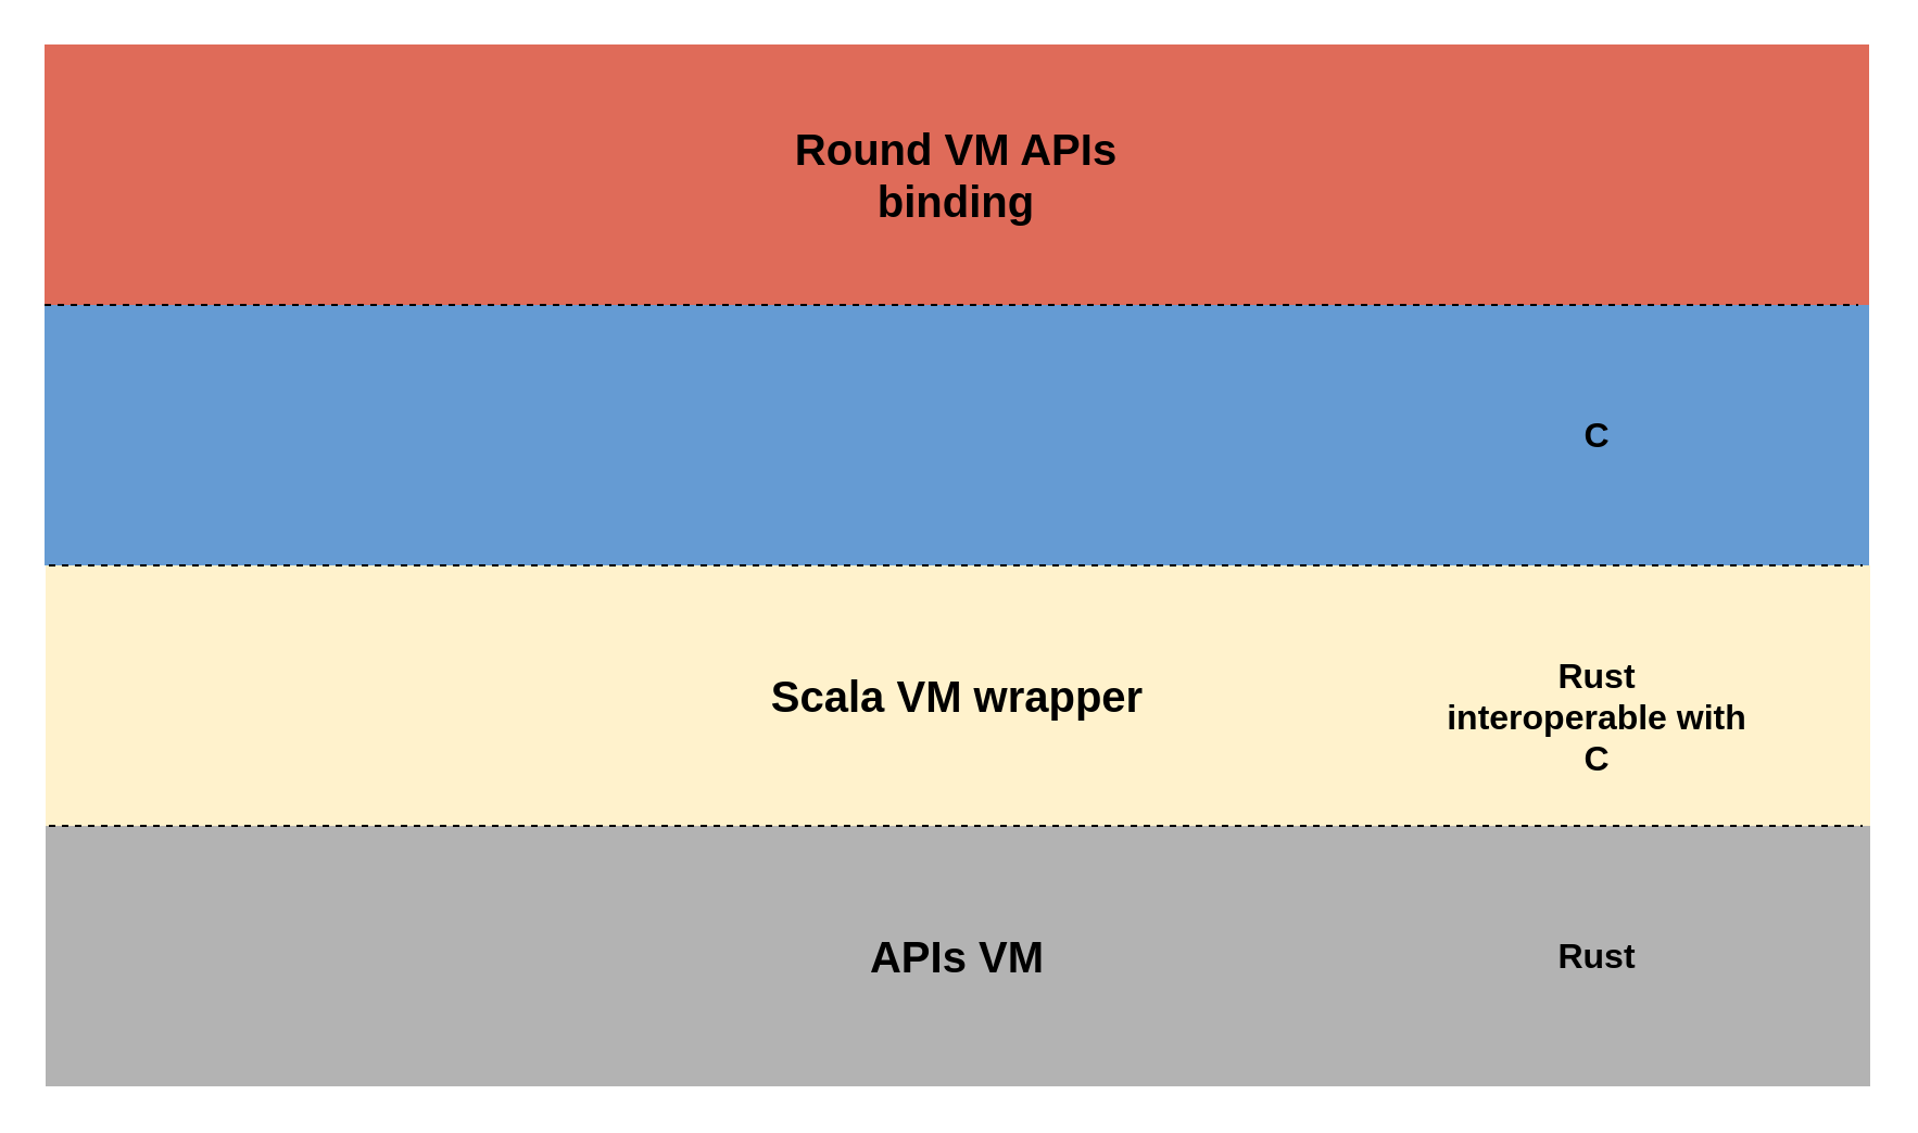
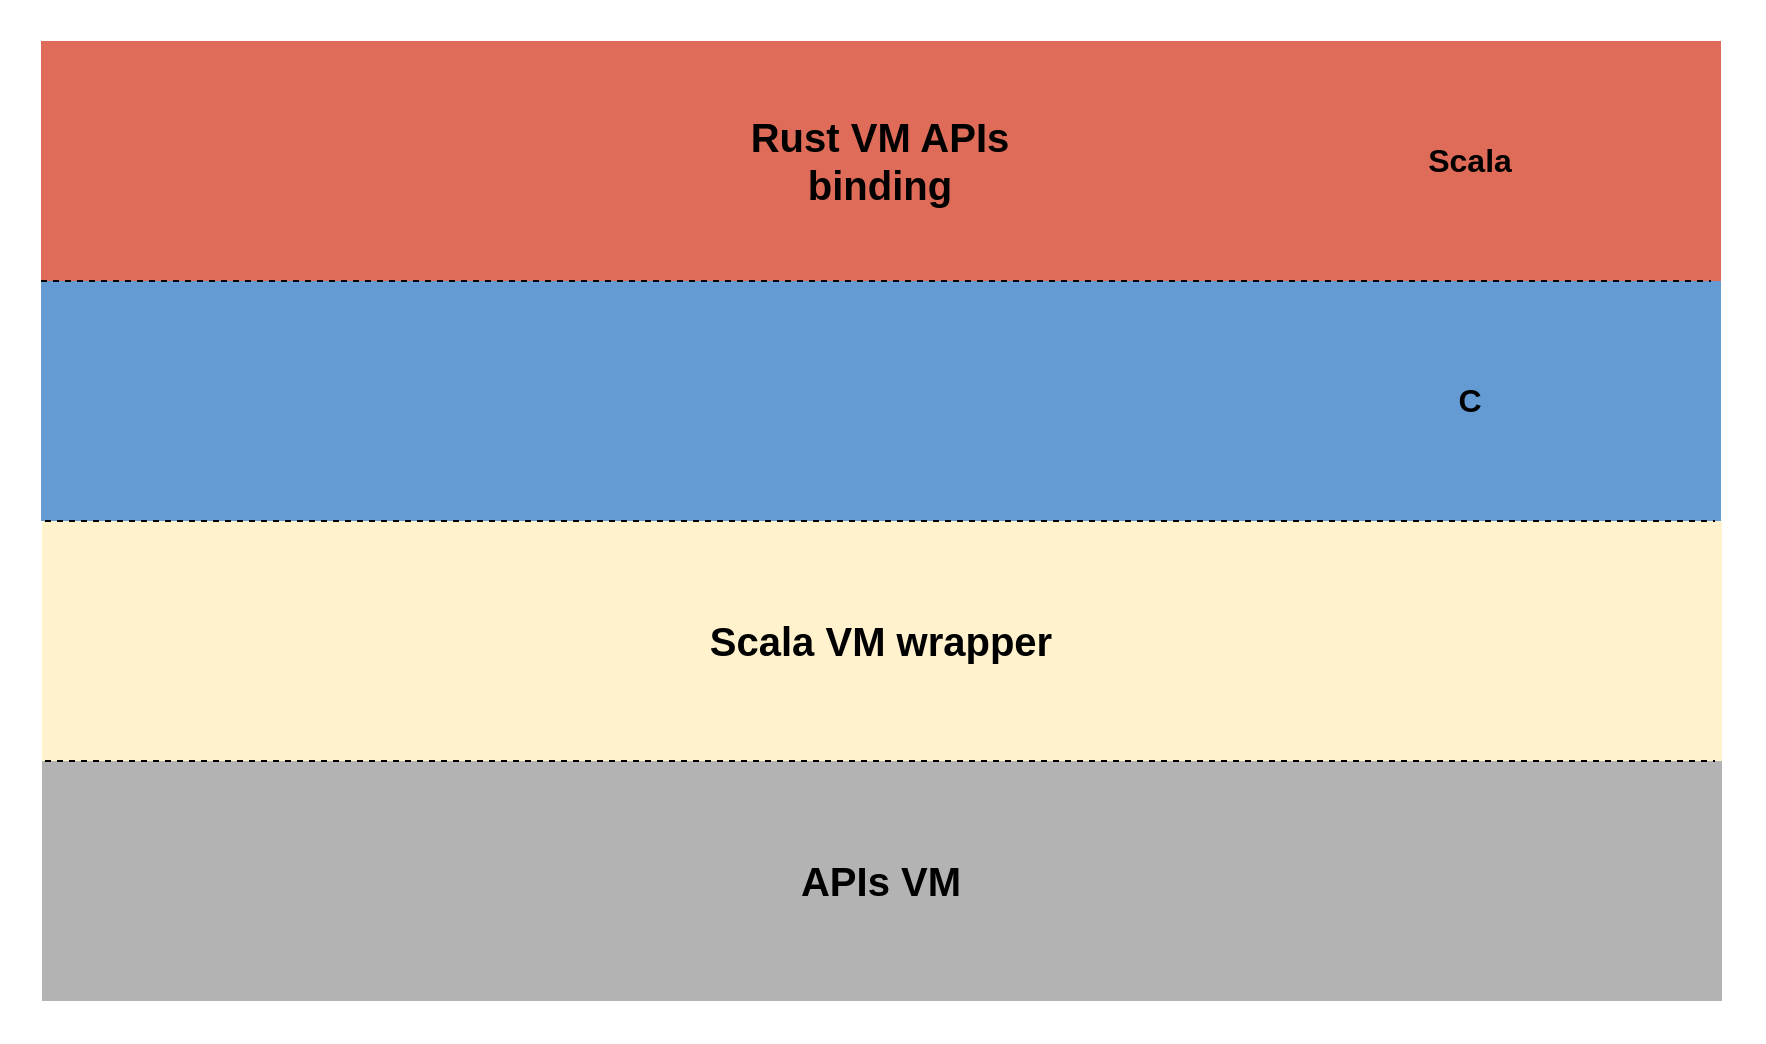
- <mxCell id="9" value="Round VM APIs binding" style="text;html=1;strokeColor=none;fillColor=none;align=center;verticalAlign=middle;whiteSpace=wrap;rounded=0;fontSize=20;fontStyle=1" parent="1" vertex="1"><mxGeometry x="360" y="60" width="160" height="40" as="geometry" /></mxCell>
+ <mxCell id="9" value="Rust VM APIs binding" style="text;html=1;strokeColor=none;fillColor=none;align=center;verticalAlign=middle;whiteSpace=wrap;rounded=0;fontSize=20;fontStyle=1" parent="1" vertex="1"><mxGeometry x="360" y="60" width="160" height="40" as="geometry" /></mxCell>
+ <mxCell id="10" value="Scala" style="text;html=1;strokeColor=none;fillColor=none;align=center;verticalAlign=middle;whiteSpace=wrap;rounded=0;fontSize=16;fontStyle=1" parent="1" vertex="1"><mxGeometry x="695" y="60" width="80" height="40" as="geometry" /></mxCell>
- <mxCell id="12" value="Rust interoperable with C" style="text;html=1;strokeColor=none;fillColor=none;align=center;verticalAlign=middle;whiteSpace=wrap;rounded=0;fontSize=16;fontStyle=1" parent="1" vertex="1"><mxGeometry x="665" y="300" width="140" height="60" as="geometry" /></mxCell>
- <mxCell id="14" value="Rust" style="text;html=1;strokeColor=none;fillColor=none;align=center;verticalAlign=middle;whiteSpace=wrap;rounded=0;fontSize=16;fontStyle=1" vertex="1" parent="1"><mxGeometry x="710" y="425" width="50" height="30" as="geometry" /></mxCell>
